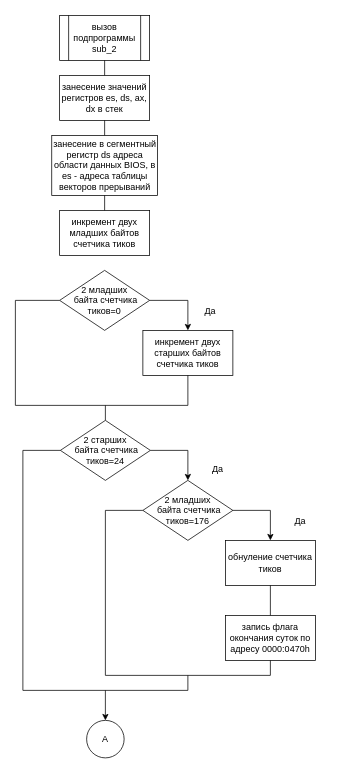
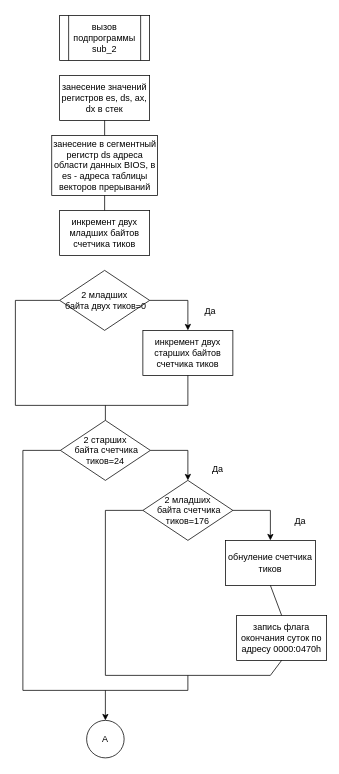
- <mxCell id="16" value="" style="endArrow=none;html=1;rounded=0;entryX=0.5;entryY=1;entryDx=0;entryDy=0;exitX=0.5;exitY=0;exitDx=0;exitDy=0;" parent="1" source="3" target="2" edge="1"><mxGeometry width="50" height="50" relative="1" as="geometry"><mxPoint x="290" y="130" as="sourcePoint" /><mxPoint x="200" y="140" as="targetPoint" /></mxGeometry></mxCell>
- <mxCell id="6" value="2 младших&lt;br&gt;&amp;nbsp;байта счетчика тиков=0" style="rhombus;whiteSpace=wrap;html=1;" parent="1" vertex="1"><mxGeometry x="79" y="360" width="120" height="80" as="geometry" /></mxCell>
+ <mxCell id="6" value="2 младших&lt;br&gt;&amp;nbsp;байта двух тиков=0" style="rhombus;whiteSpace=wrap;html=1;" parent="1" vertex="1"><mxGeometry x="79" y="360" width="120" height="80" as="geometry" /></mxCell>
- <mxCell id="27" value="запись флага окончания суток по адресу 0000:0470h" style="rounded=0;whiteSpace=wrap;html=1;" parent="1" vertex="1"><mxGeometry x="300" y="820" width="120" height="60" as="geometry" /></mxCell>
+ <mxCell id="27" value="запись флага окончания суток по адресу 0000:0470h" style="rounded=0;whiteSpace=wrap;html=1;" parent="1" vertex="1"><mxGeometry x="315" y="820" width="120" height="60" as="geometry" /></mxCell>
